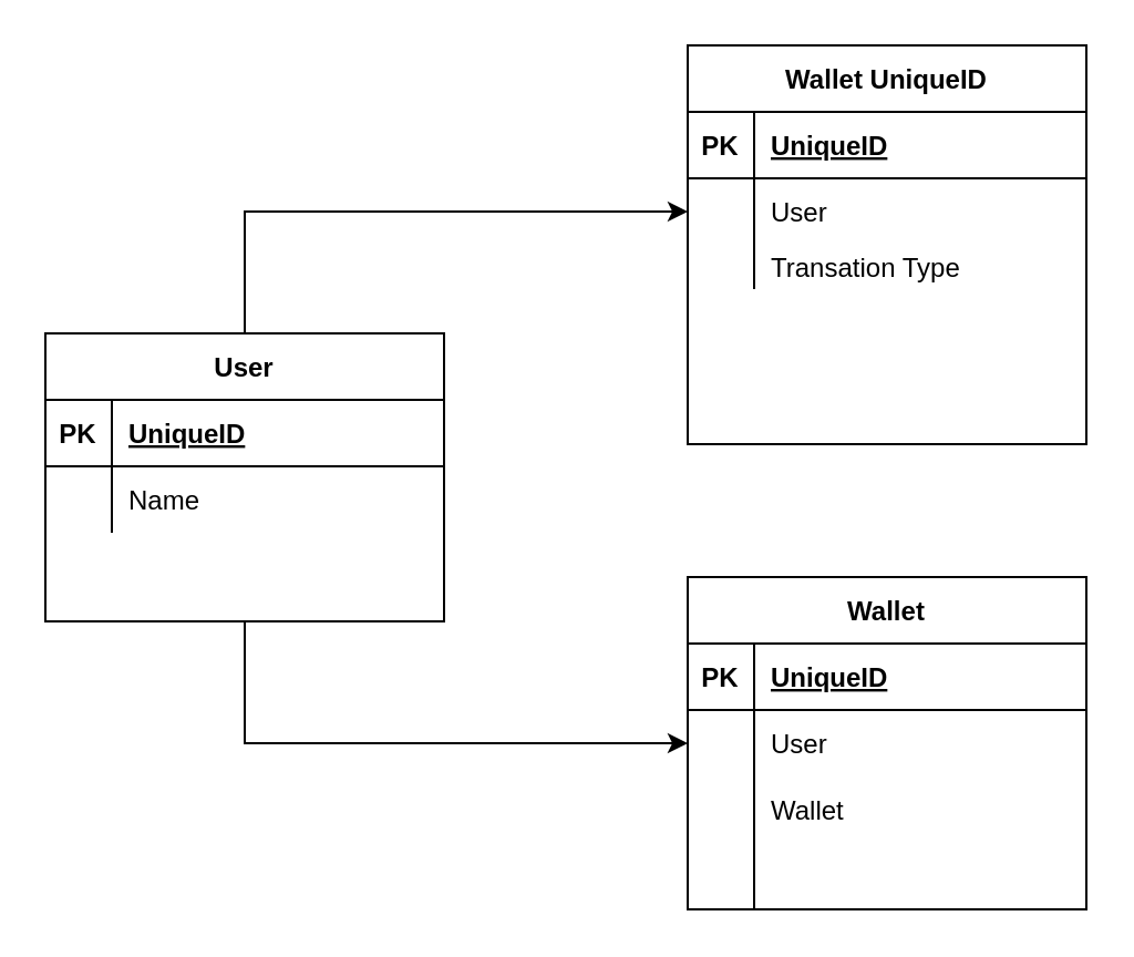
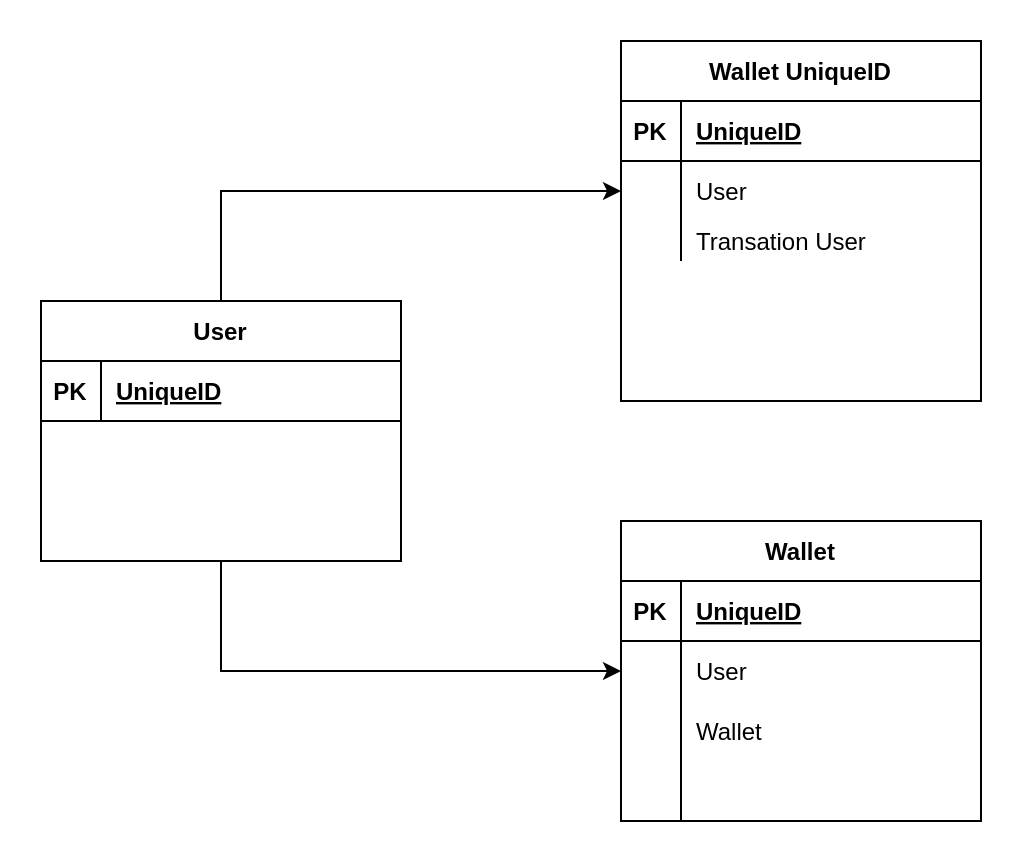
- <mxCell id="35" value="Transation Type" style="shape=partialRectangle;connectable=0;fillColor=none;top=0;left=0;bottom=0;right=0;align=left;spacingLeft=6;overflow=hidden;" vertex="1" parent="33"><mxGeometry x="30" width="150" height="20" as="geometry" /></mxCell>
+ <mxCell id="35" value="Transation User" style="shape=partialRectangle;connectable=0;fillColor=none;top=0;left=0;bottom=0;right=0;align=left;spacingLeft=6;overflow=hidden;" vertex="1" parent="33"><mxGeometry x="30" width="150" height="20" as="geometry" /></mxCell>
- <mxCell id="10" value="Name" style="shape=partialRectangle;connectable=0;fillColor=none;top=0;left=0;bottom=0;right=0;align=left;spacingLeft=6;overflow=hidden;" vertex="1" parent="8"><mxGeometry x="30" width="150" height="30" as="geometry" /></mxCell>
